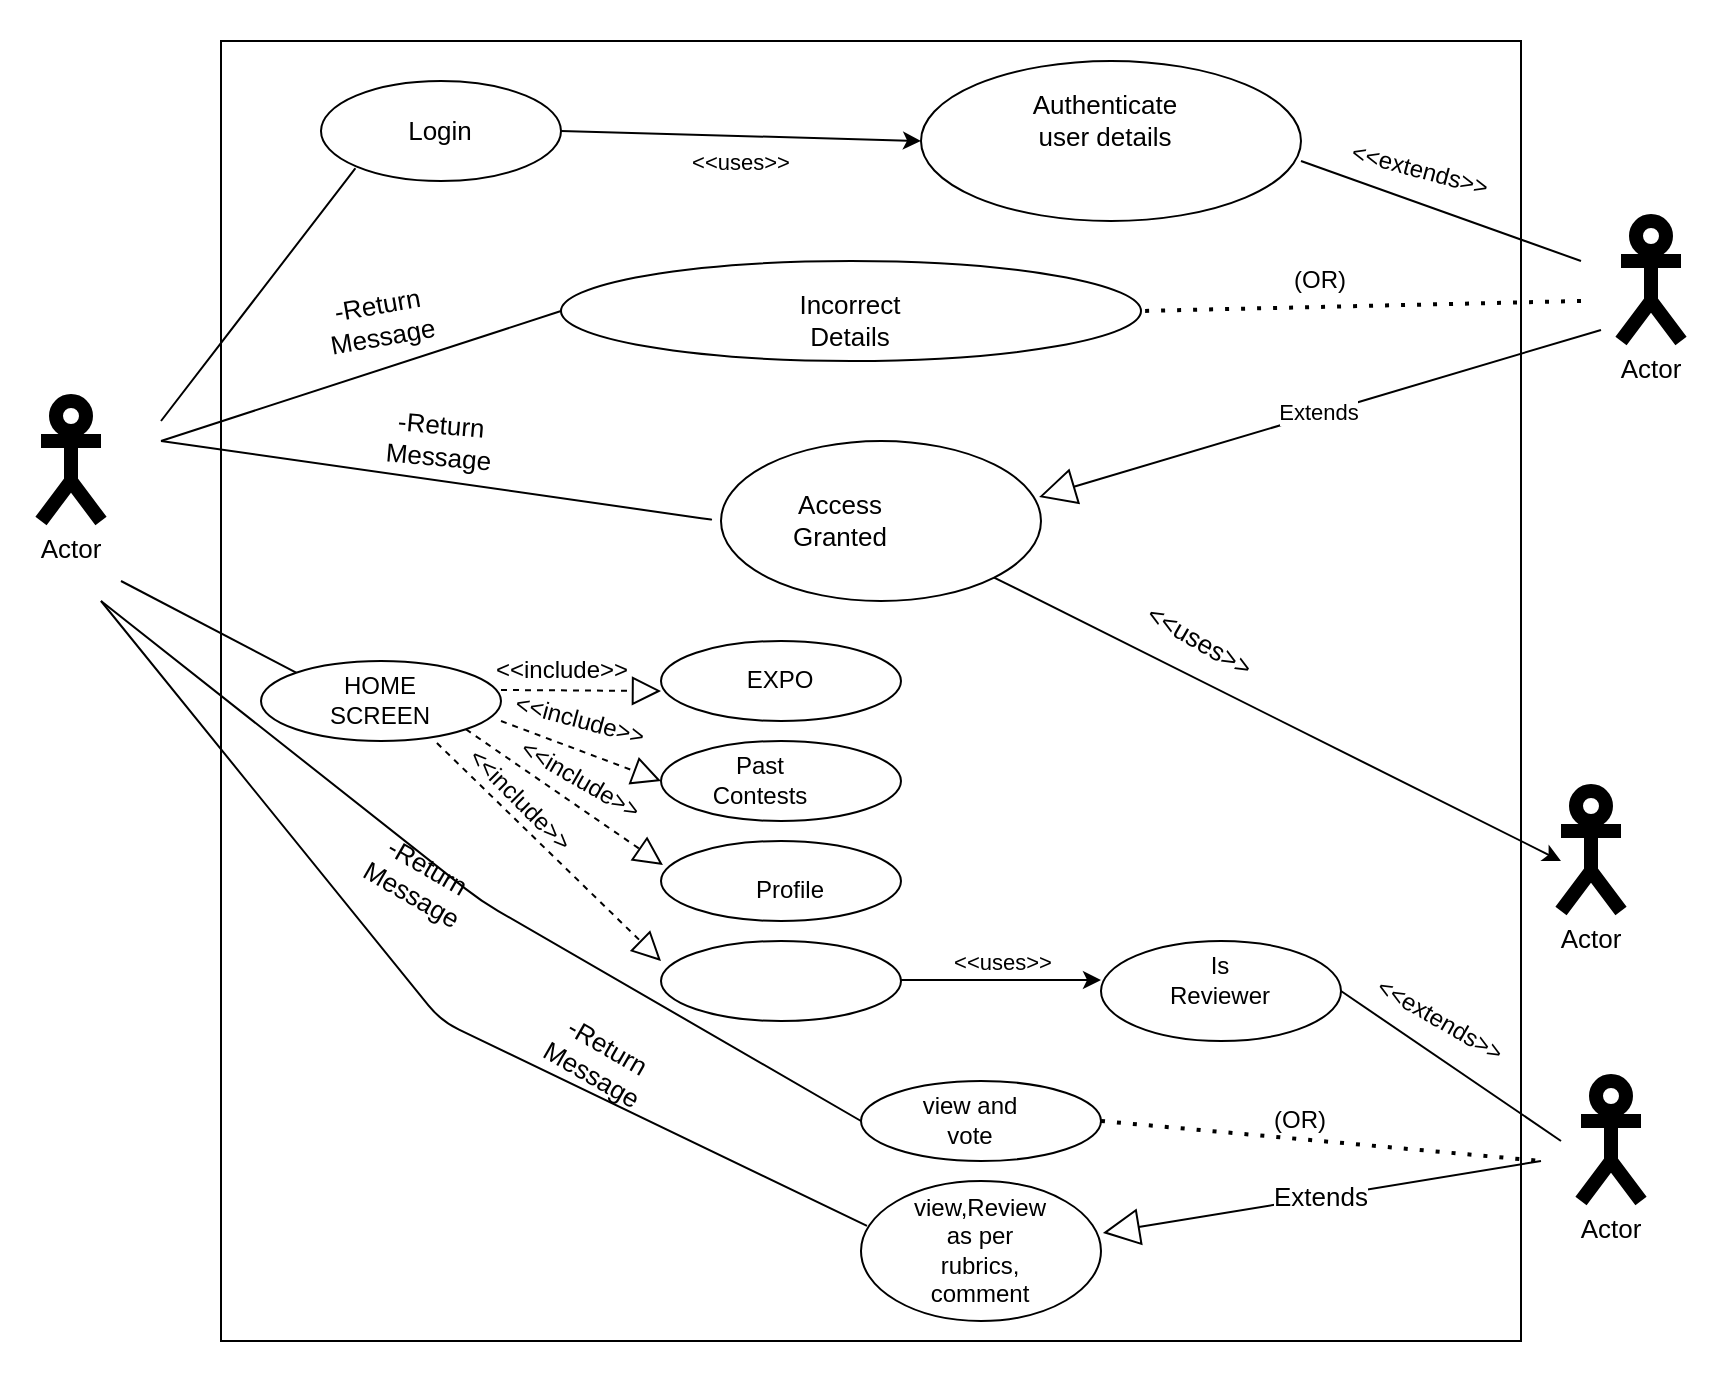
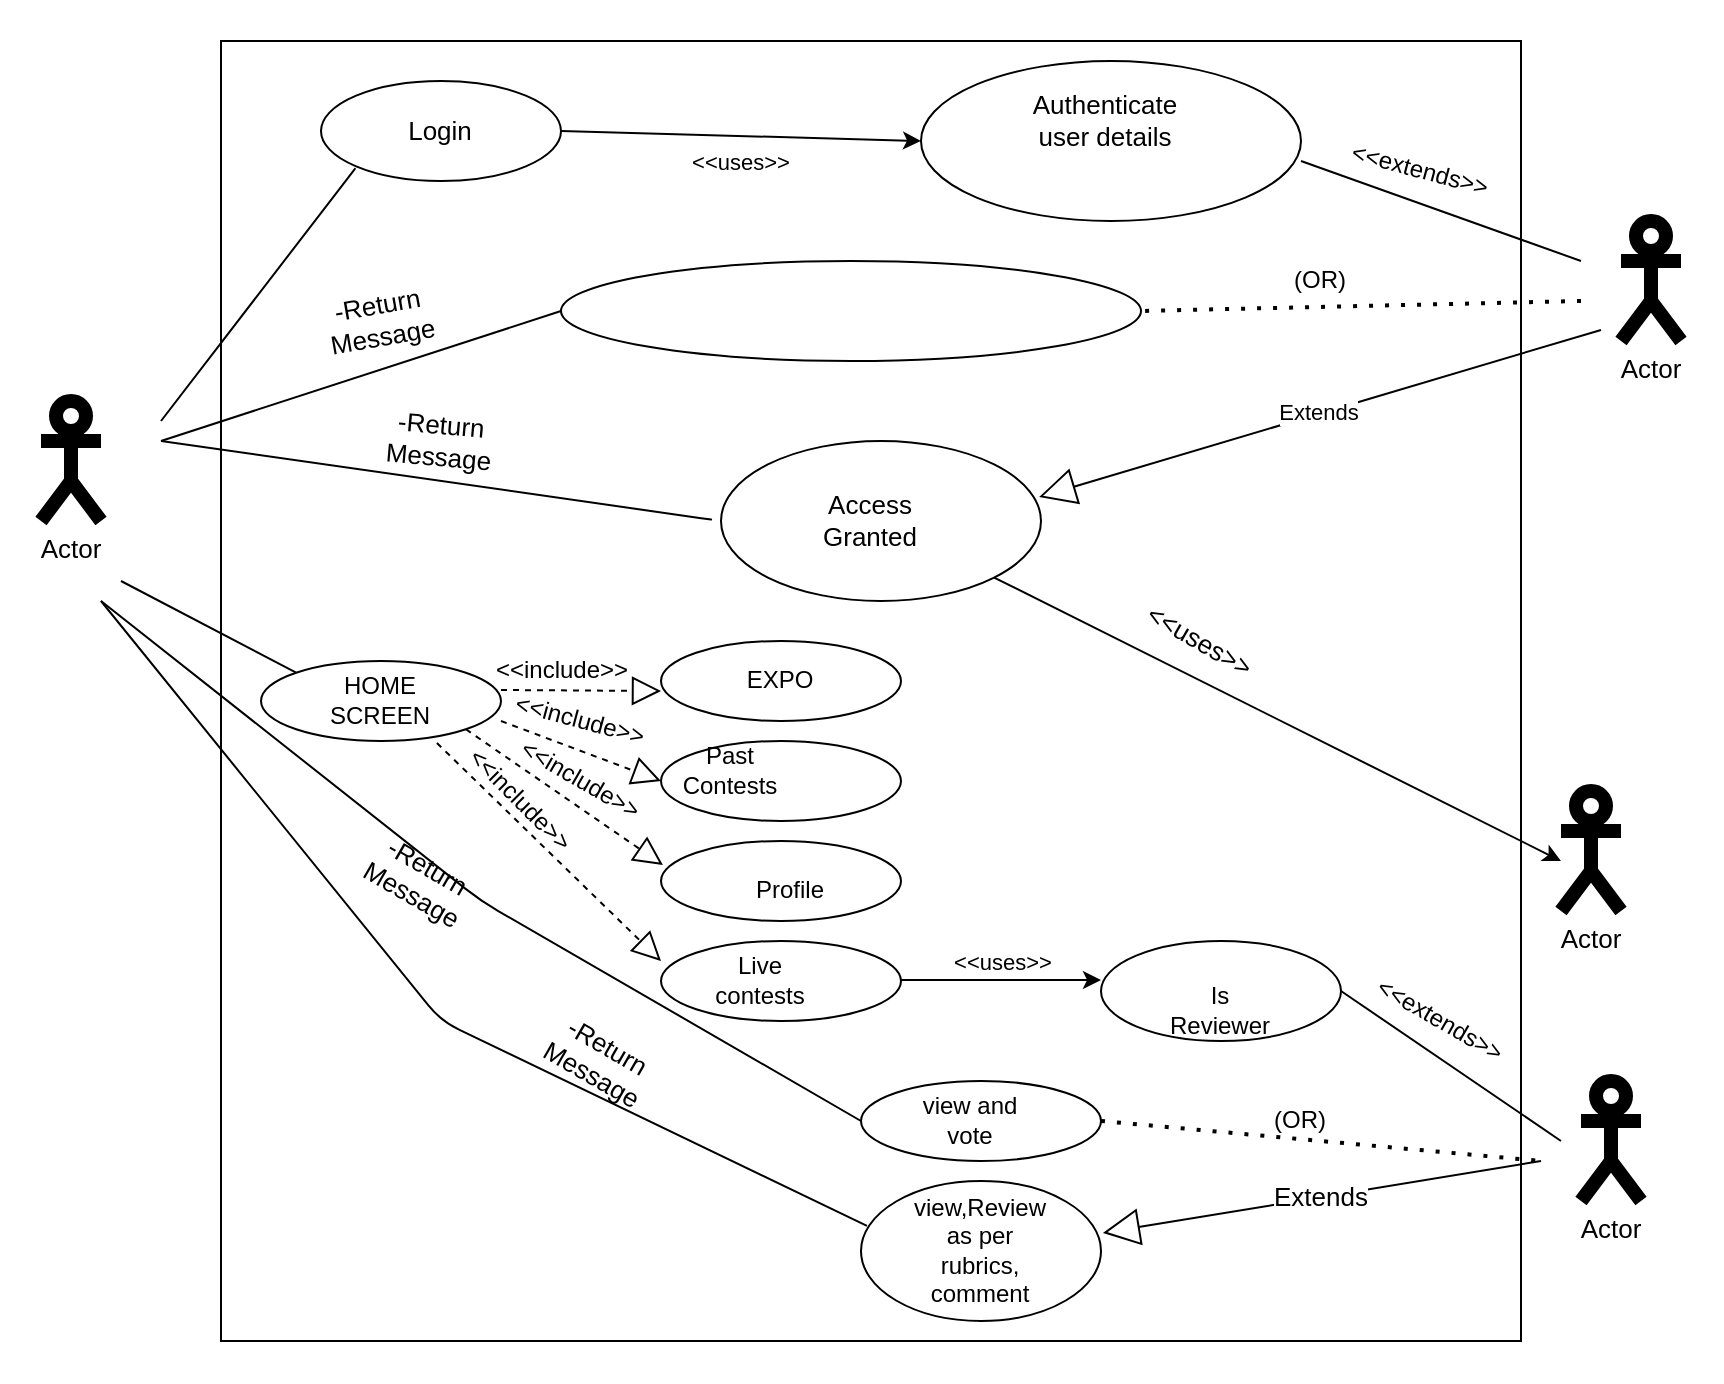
- <mxCell id="52" value="Incorrect Details" style="text;html=1;strokeColor=none;fillColor=none;align=center;verticalAlign=middle;whiteSpace=wrap;rounded=0;perimeterSpacing=3;strokeWidth=7;fontStyle=0;fontSize=13;" vertex="1" parent="1"><mxGeometry x="380" y="150" width="90" height="20" as="geometry" /></mxCell>
- <mxCell id="53" value="Access Granted" style="text;html=1;strokeColor=none;fillColor=none;align=center;verticalAlign=middle;whiteSpace=wrap;rounded=0;fontSize=13;" vertex="1" parent="1"><mxGeometry x="400" y="240" width="40" height="40" as="geometry" /></mxCell>
+ <mxCell id="53" value="Access Granted" style="text;html=1;strokeColor=none;fillColor=none;align=center;verticalAlign=middle;whiteSpace=wrap;rounded=0;fontSize=13;" vertex="1" parent="1"><mxGeometry x="415" y="240" width="40" height="40" as="geometry" /></mxCell>
- <mxCell id="45" value="Past Contests" style="text;html=1;strokeColor=none;fillColor=none;align=center;verticalAlign=middle;whiteSpace=wrap;rounded=0;" vertex="1" parent="1"><mxGeometry x="360" y="380" width="40" height="20" as="geometry" /></mxCell>
+ <mxCell id="45" value="Past Contests" style="text;html=1;strokeColor=none;fillColor=none;align=center;verticalAlign=middle;whiteSpace=wrap;rounded=0;" vertex="1" parent="1"><mxGeometry x="345" y="375" width="40" height="20" as="geometry" /></mxCell>
+ <mxCell id="47" value="Live contests" style="text;html=1;strokeColor=none;fillColor=none;align=center;verticalAlign=middle;whiteSpace=wrap;rounded=0;" vertex="1" parent="1"><mxGeometry x="360" y="480" width="40" height="20" as="geometry" /></mxCell>
- <mxCell id="48" value="Is Reviewer" style="text;html=1;strokeColor=none;fillColor=none;align=center;verticalAlign=middle;whiteSpace=wrap;rounded=0;" vertex="1" parent="1"><mxGeometry x="590" y="480" width="40" height="20" as="geometry" /></mxCell>
+ <mxCell id="48" value="Is Reviewer" style="text;html=1;strokeColor=none;fillColor=none;align=center;verticalAlign=middle;whiteSpace=wrap;rounded=0;" vertex="1" parent="1"><mxGeometry x="590" y="495" width="40" height="20" as="geometry" /></mxCell>
